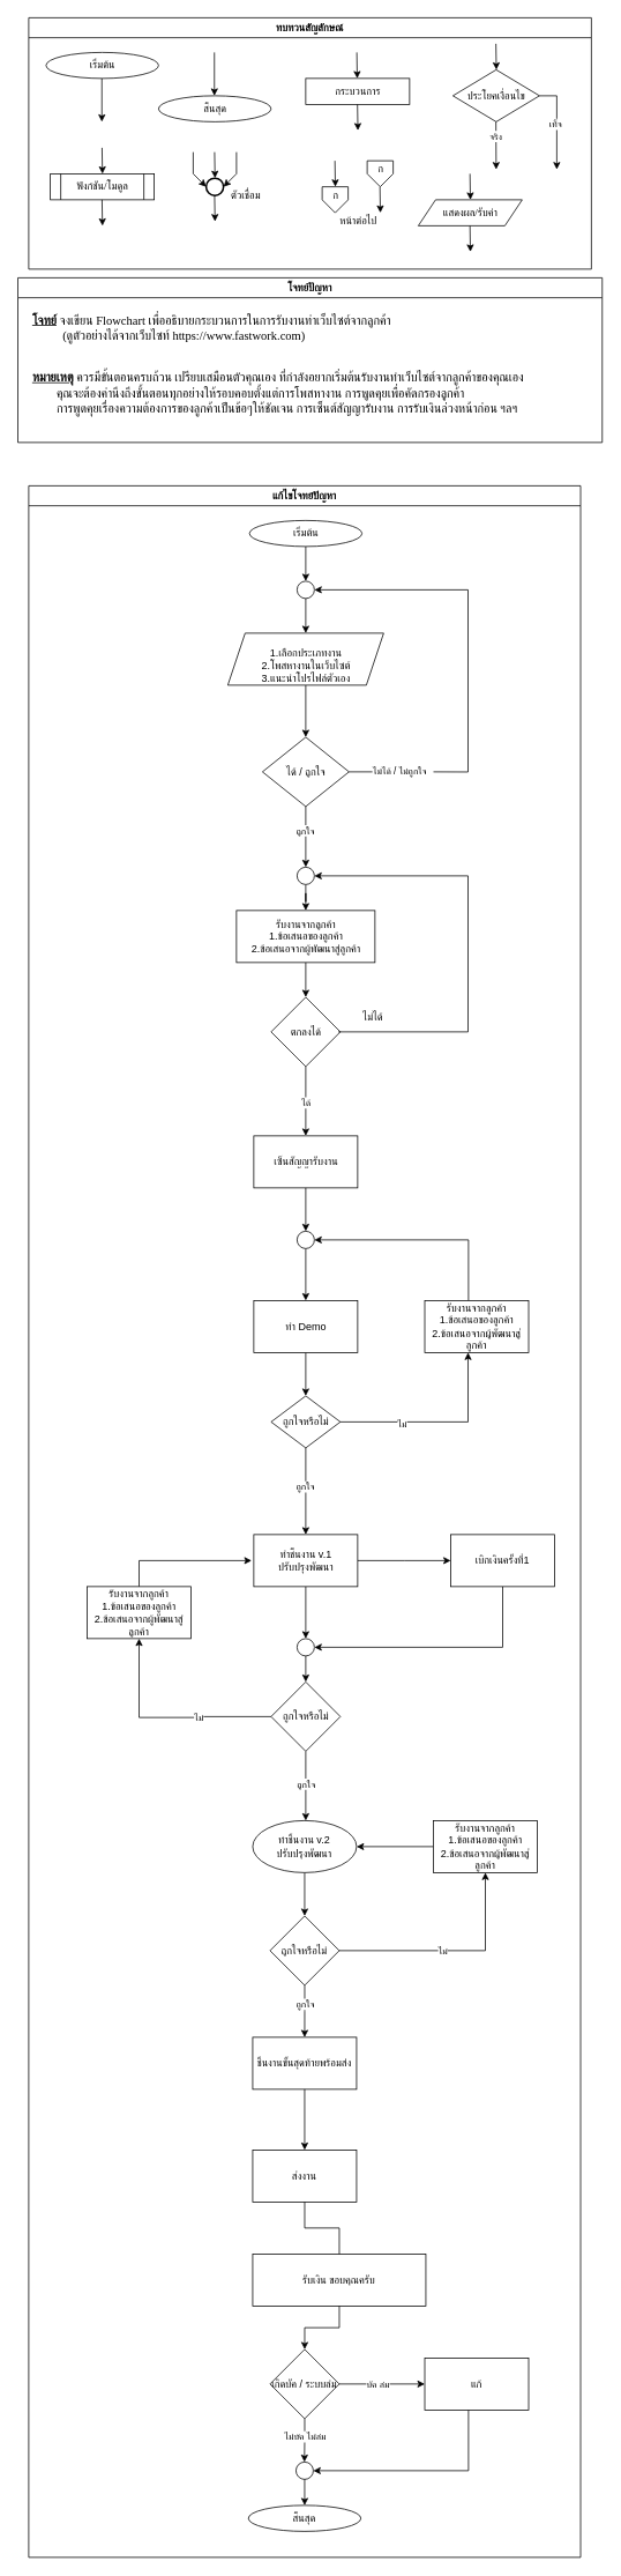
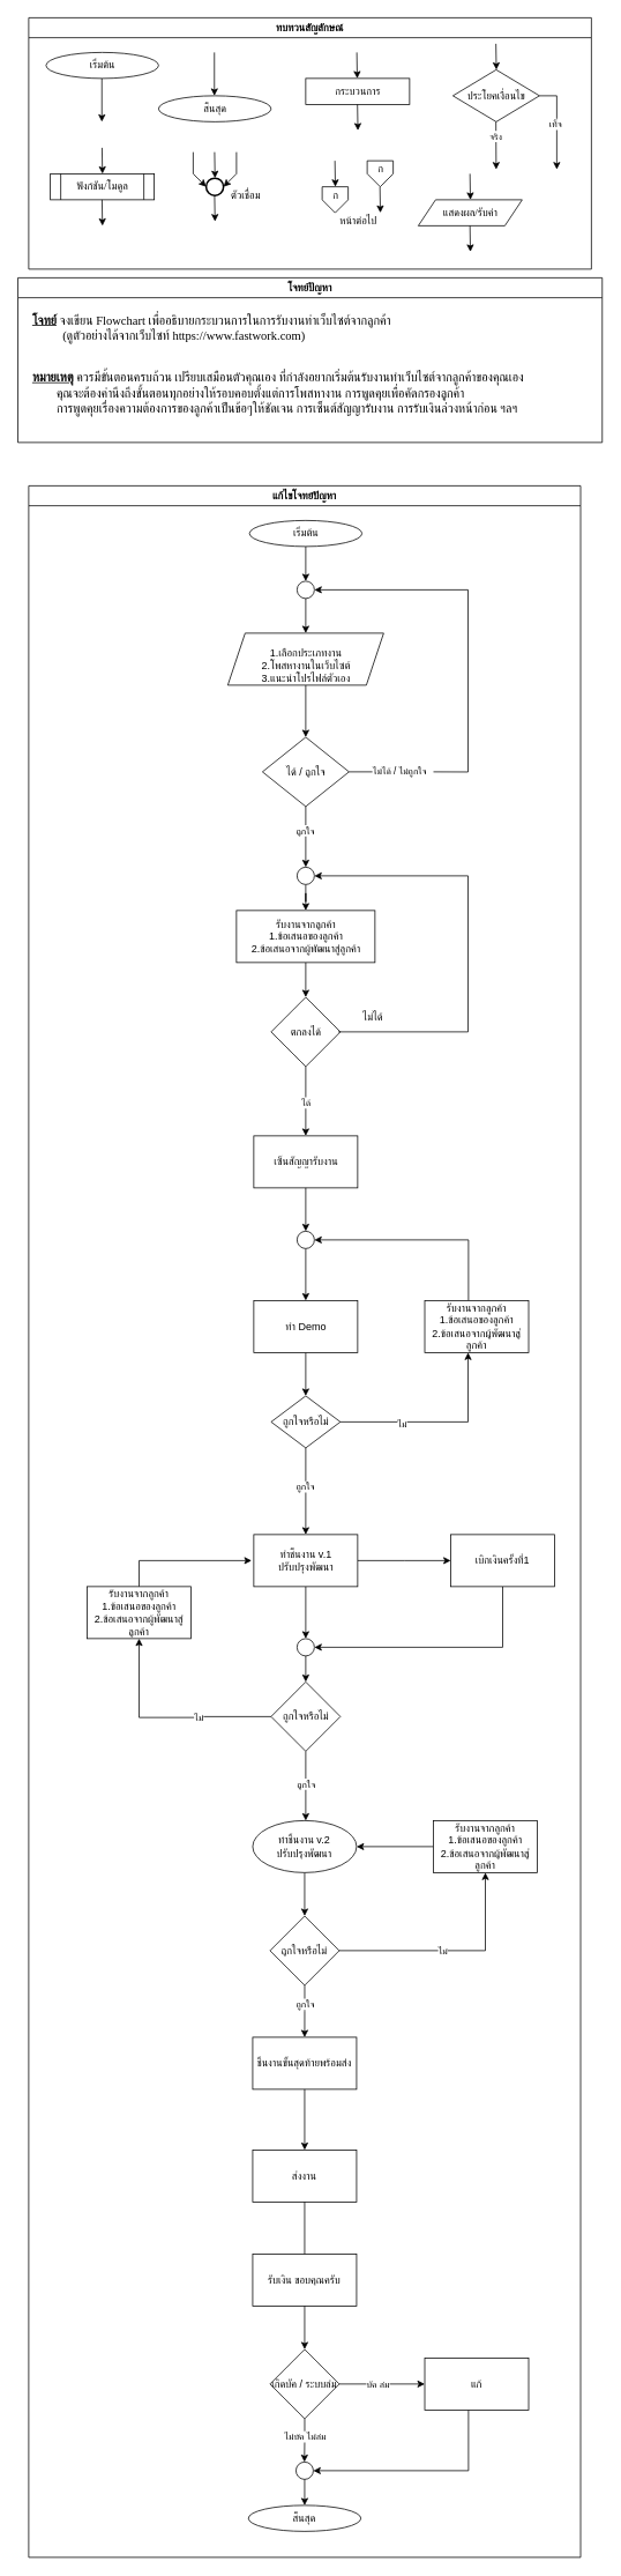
- <mxCell id="100" value="รับเงิน ขอบคุณครับ" style="rounded=0;whiteSpace=wrap;html=1;" vertex="1" parent="35"><mxGeometry x="258.75" y="2040.0" width="200" height="60" as="geometry" /></mxCell>
+ <mxCell id="100" value="รับเงิน ขอบคุณครับ" style="rounded=0;whiteSpace=wrap;html=1;" vertex="1" parent="35"><mxGeometry x="258.75" y="2040.0" width="120" height="60" as="geometry" /></mxCell>
